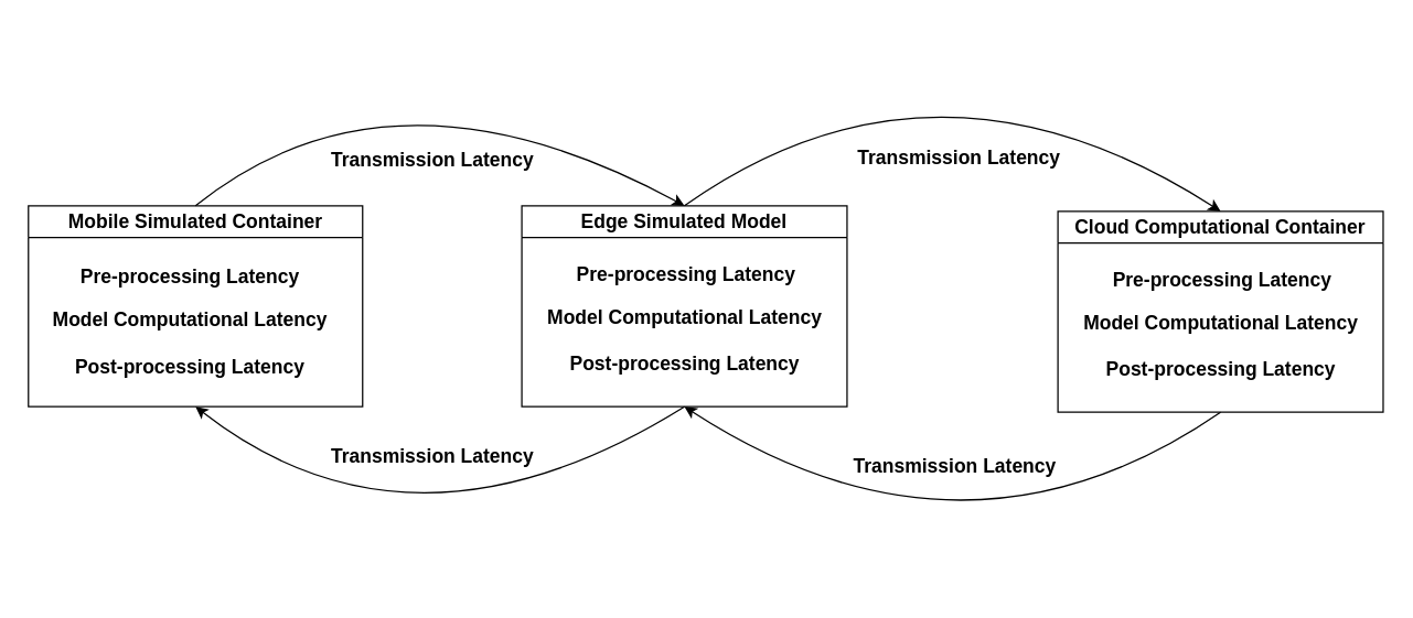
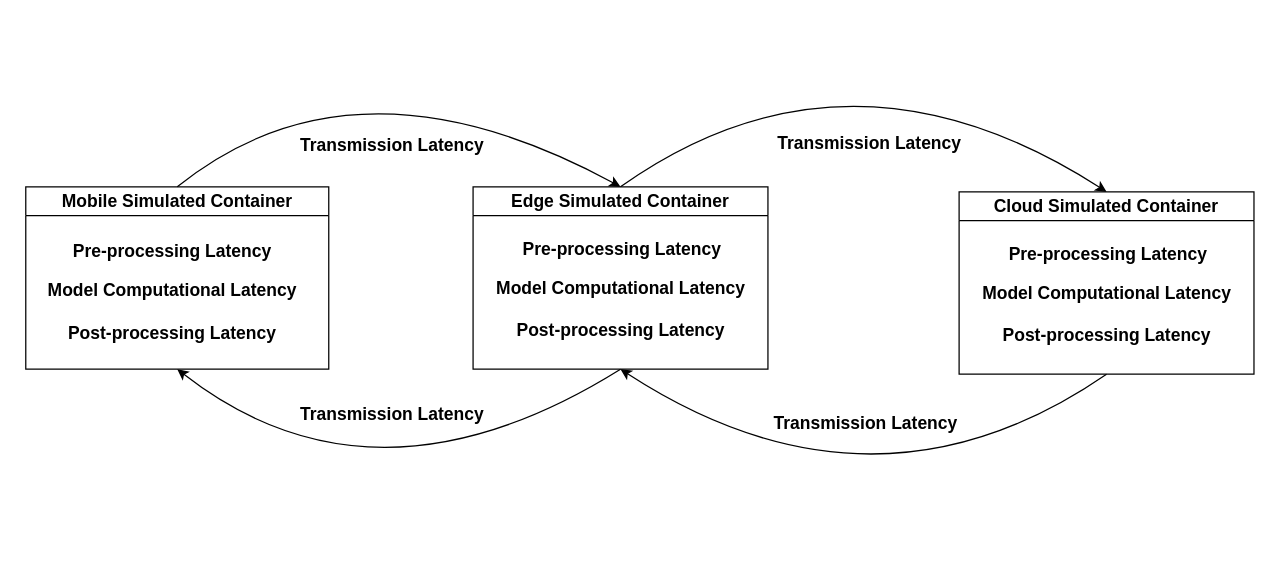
- <mxCell id="6" value="&lt;font style=&quot;font-size: 14px;&quot;&gt;Edge Simulated Model&lt;/font&gt;" style="swimlane;whiteSpace=wrap;html=1;" parent="1" vertex="1"><mxGeometry x="378" y="149" width="236" height="146" as="geometry" /></mxCell>
+ <mxCell id="6" value="&lt;font style=&quot;font-size: 14px;&quot;&gt;Edge Simulated Container&lt;/font&gt;" style="swimlane;whiteSpace=wrap;html=1;" parent="1" vertex="1"><mxGeometry x="378" y="149" width="236" height="146" as="geometry" /></mxCell>
- <mxCell id="10" value="&lt;font style=&quot;font-size: 14px;&quot;&gt;Cloud Computational Container&lt;/font&gt;" style="swimlane;whiteSpace=wrap;html=1;" parent="1" vertex="1"><mxGeometry x="767" y="153" width="236" height="146" as="geometry" /></mxCell>
+ <mxCell id="10" value="&lt;font style=&quot;font-size: 14px;&quot;&gt;Cloud Simulated Container&lt;/font&gt;" style="swimlane;whiteSpace=wrap;html=1;" parent="1" vertex="1"><mxGeometry x="767" y="153" width="236" height="146" as="geometry" /></mxCell>
